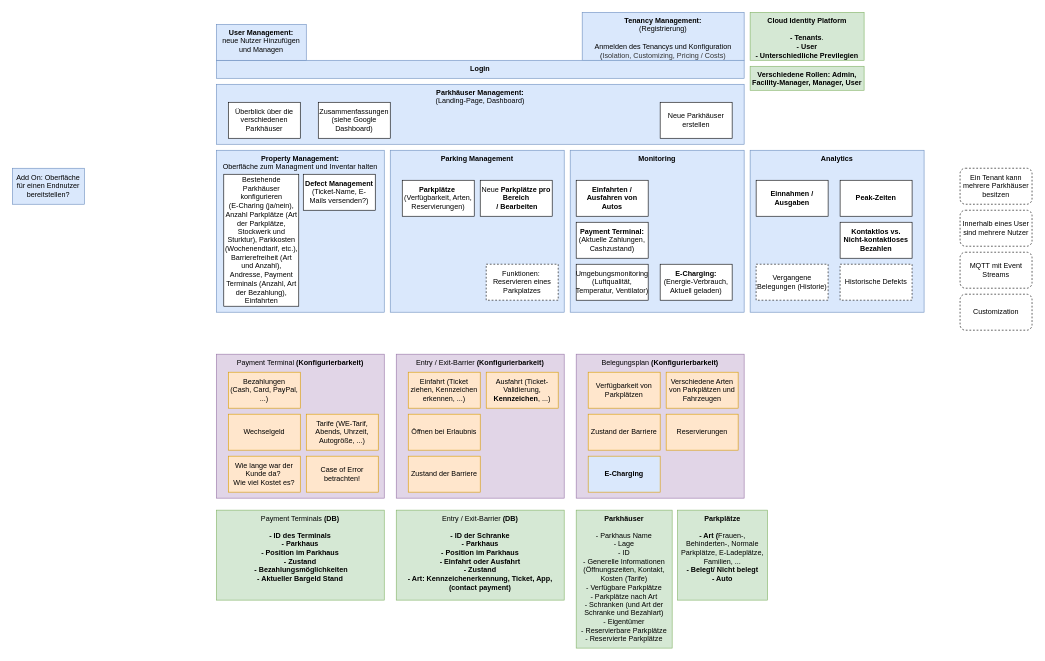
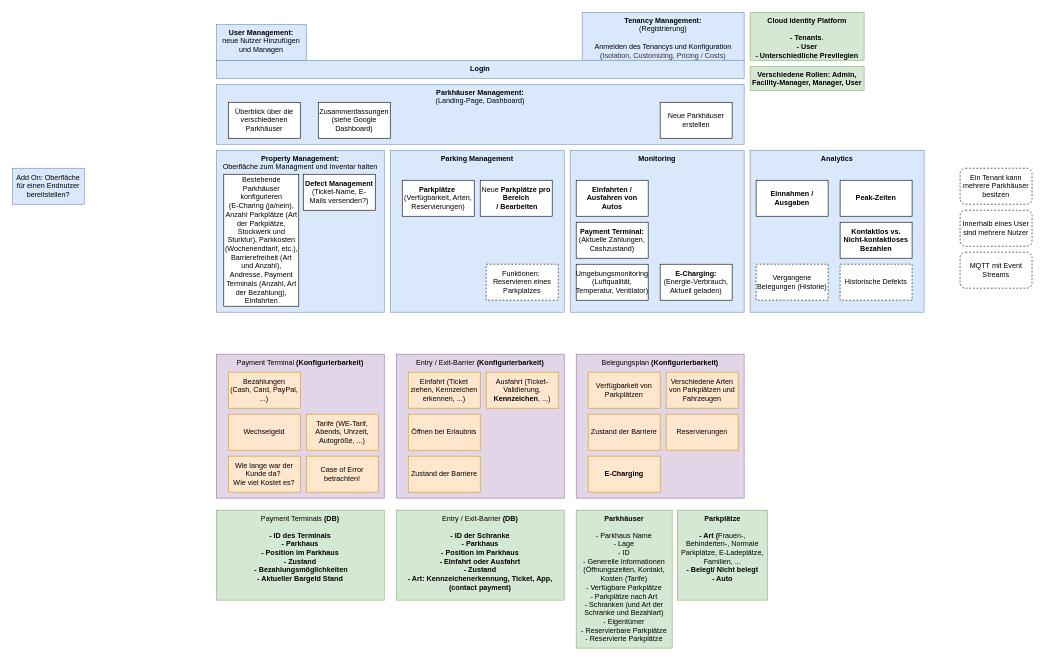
- <mxCell id="46" value="Customization" style="rounded=1;whiteSpace=wrap;html=1;dashed=1;" parent="1" vertex="1"><mxGeometry x="1600" y="490" width="120" height="60" as="geometry" /></mxCell>
- <mxCell id="23" value="E-Charging" style="rounded=0;whiteSpace=wrap;html=1;fillColor=#dae8fc;strokeColor=#d79b00;fontStyle=1;" parent="1" vertex="1"><mxGeometry x="980" y="760" width="120" height="60" as="geometry" /></mxCell>
+ <mxCell id="23" value="E-Charging" style="rounded=0;whiteSpace=wrap;html=1;fillColor=#ffe6cc;strokeColor=#d79b00;fontStyle=1" parent="1" vertex="1"><mxGeometry x="980" y="760" width="120" height="60" as="geometry" /></mxCell>
